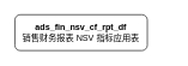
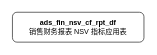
- <mxCell id="2" value="&lt;b&gt;ads_fin_nsv_cf_rpt_df&lt;/b&gt;&lt;div&gt;销售财务报表 NSV 指标应用表&lt;/div&gt;" style="rounded=1;whiteSpace=wrap;html=1;" vertex="1" parent="1"><mxGeometry x="20" y="20" width="185" height="50" as="geometry" /></mxCell>
+ <mxCell id="2" value="&lt;b&gt;ads_fin_nsv_cf_rpt_df&lt;/b&gt;&lt;div&gt;销售财务报表 NSV 指标应用表&lt;/div&gt;" style="rounded=1;whiteSpace=wrap;html=1;" vertex="1" parent="1"><mxGeometry x="20" y="20" width="220" height="50" as="geometry" /></mxCell>
